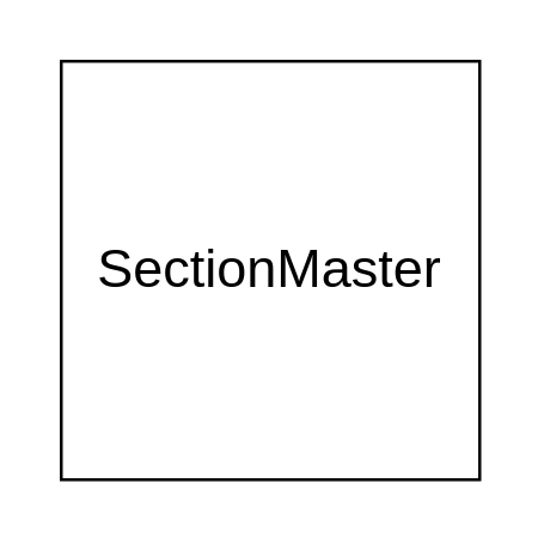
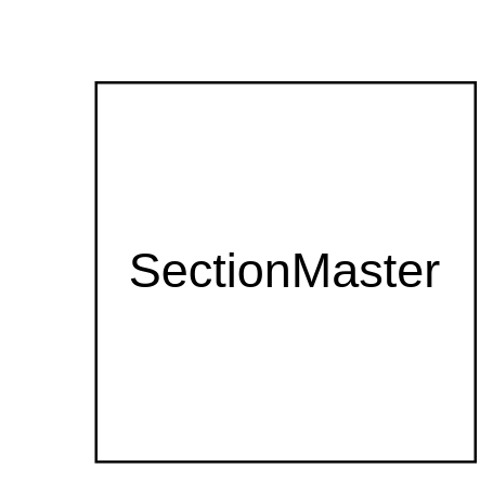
- <mxCell id="2" value="&lt;font style=&quot;font-size: 18px;&quot;&gt;SectionMaster&lt;/font&gt;" style="whiteSpace=wrap;html=1;aspect=fixed;" vertex="1" parent="1"><mxGeometry x="20" y="20" width="140" height="140" as="geometry" /></mxCell>
+ <mxCell id="2" value="&lt;font style=&quot;font-size: 18px;&quot;&gt;SectionMaster&lt;/font&gt;" style="whiteSpace=wrap;html=1;aspect=fixed;" vertex="1" parent="1"><mxGeometry x="35" y="30" width="140" height="140" as="geometry" /></mxCell>
